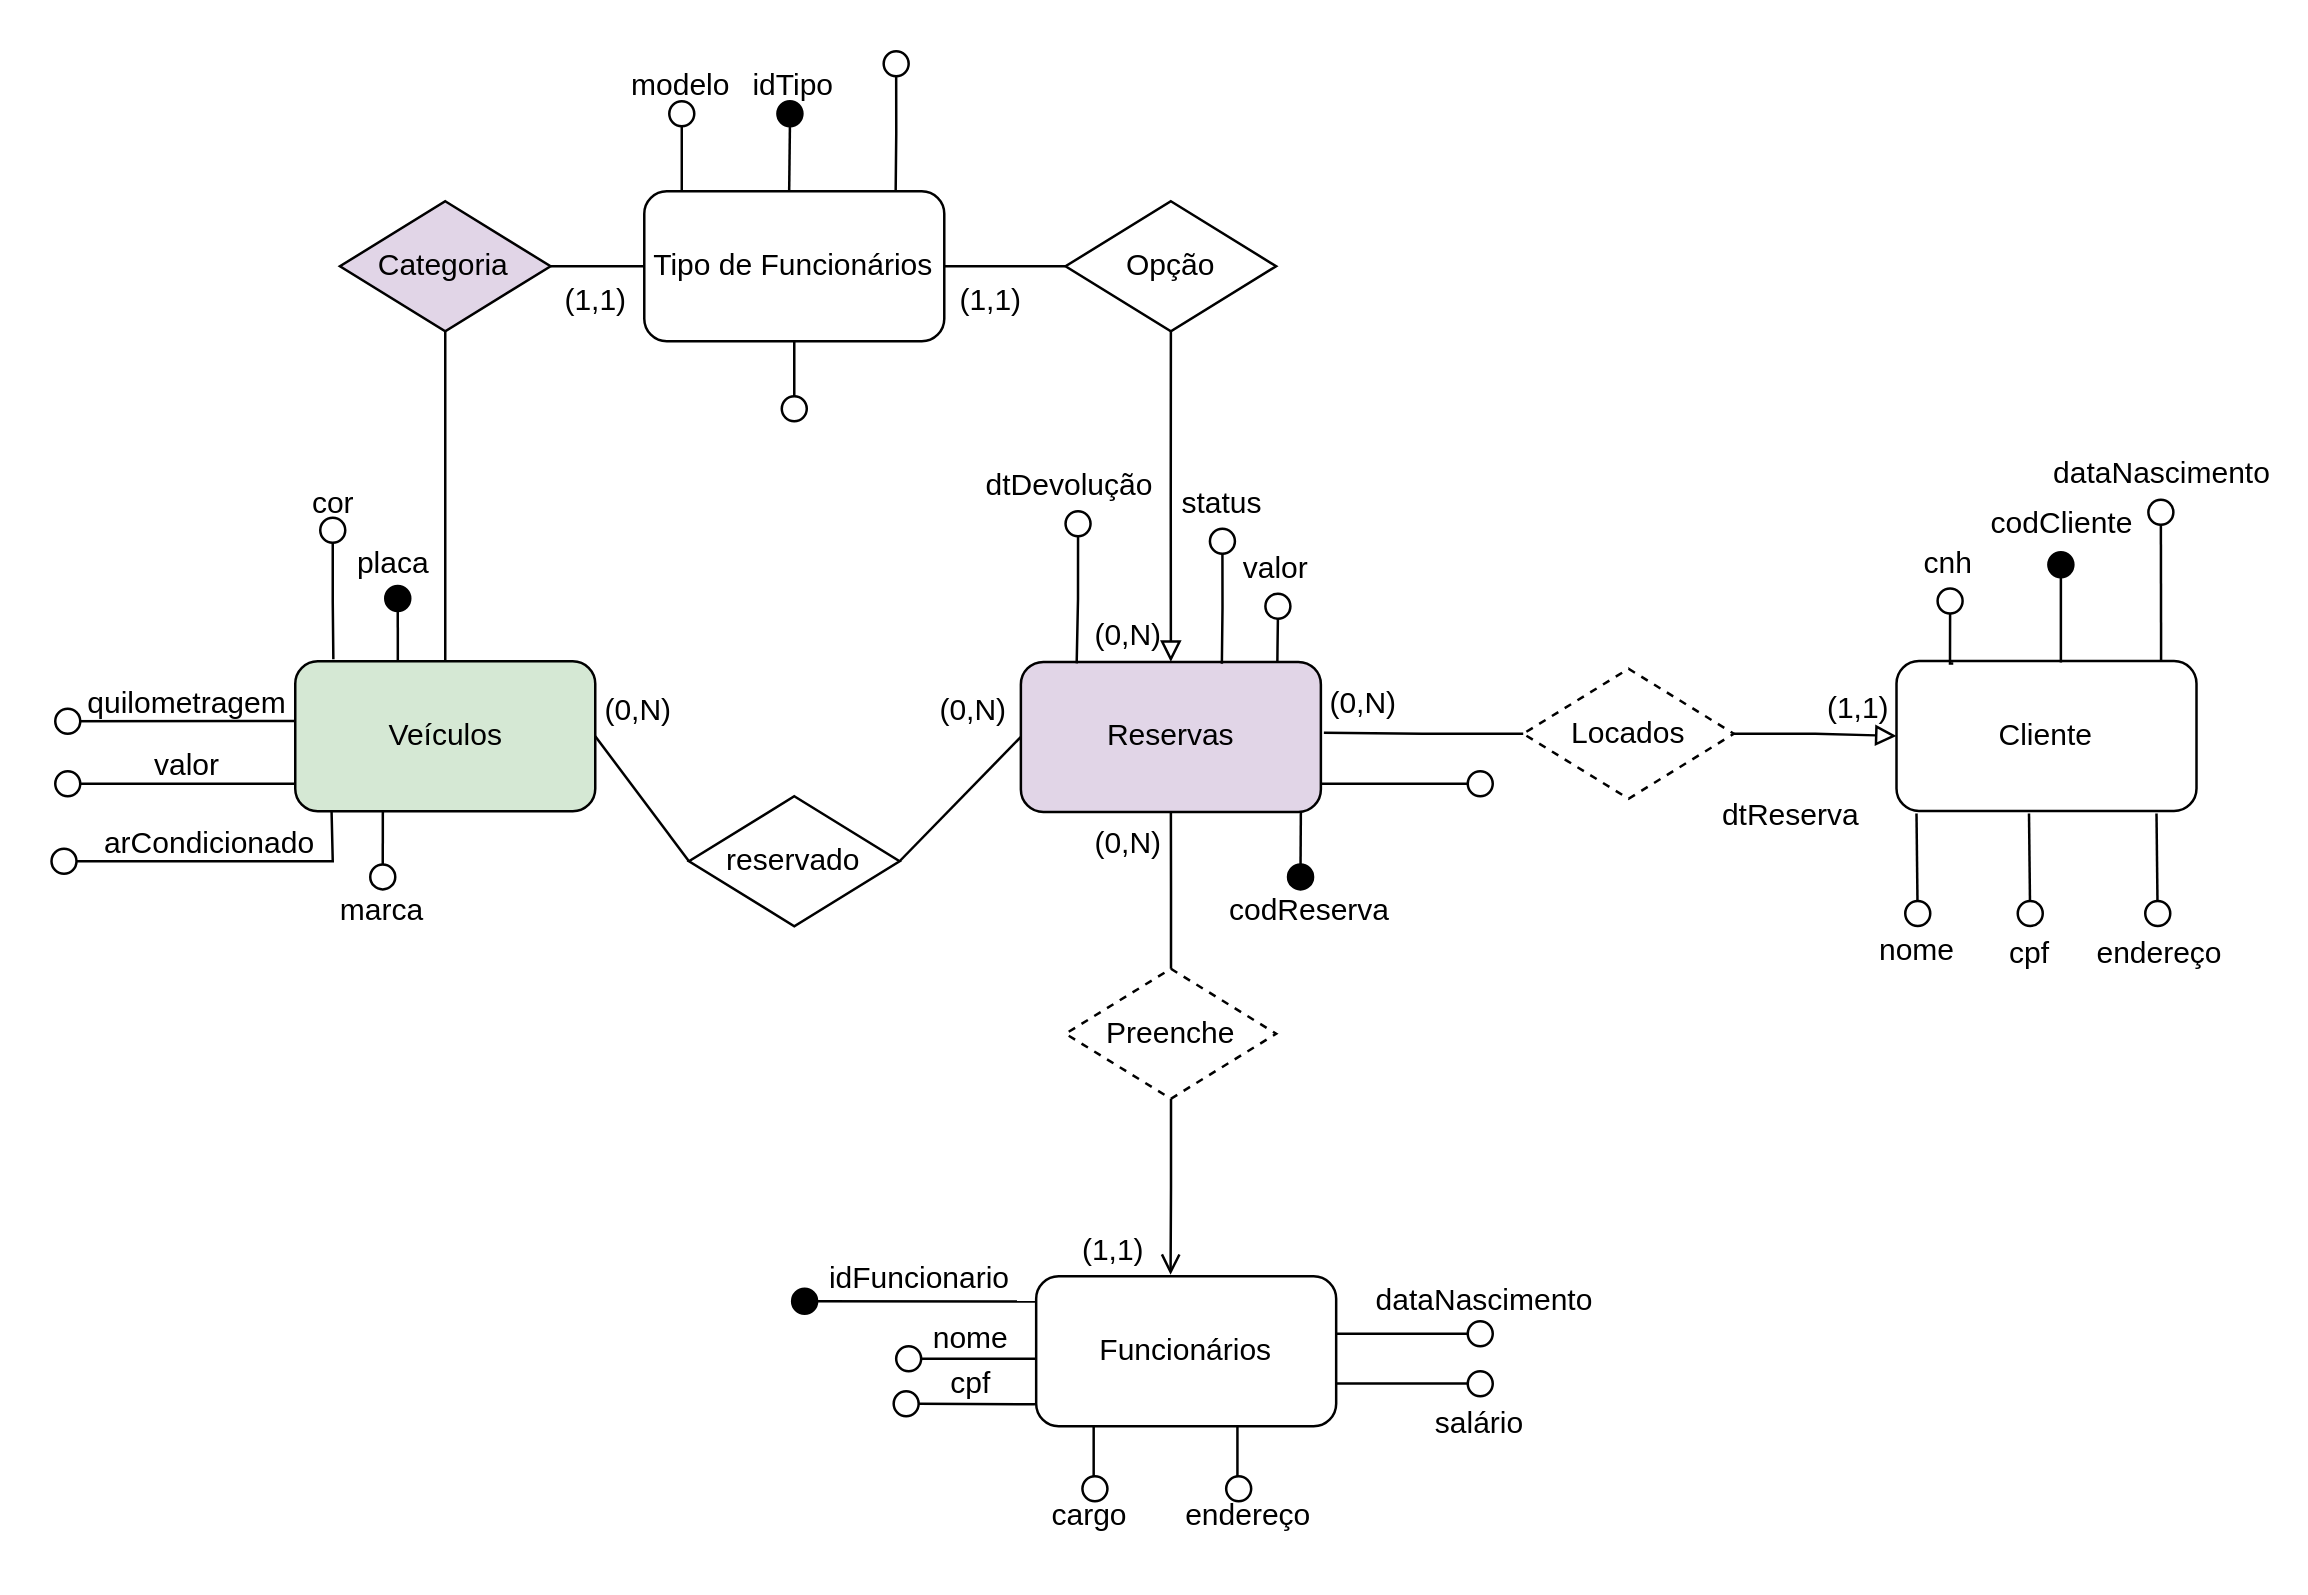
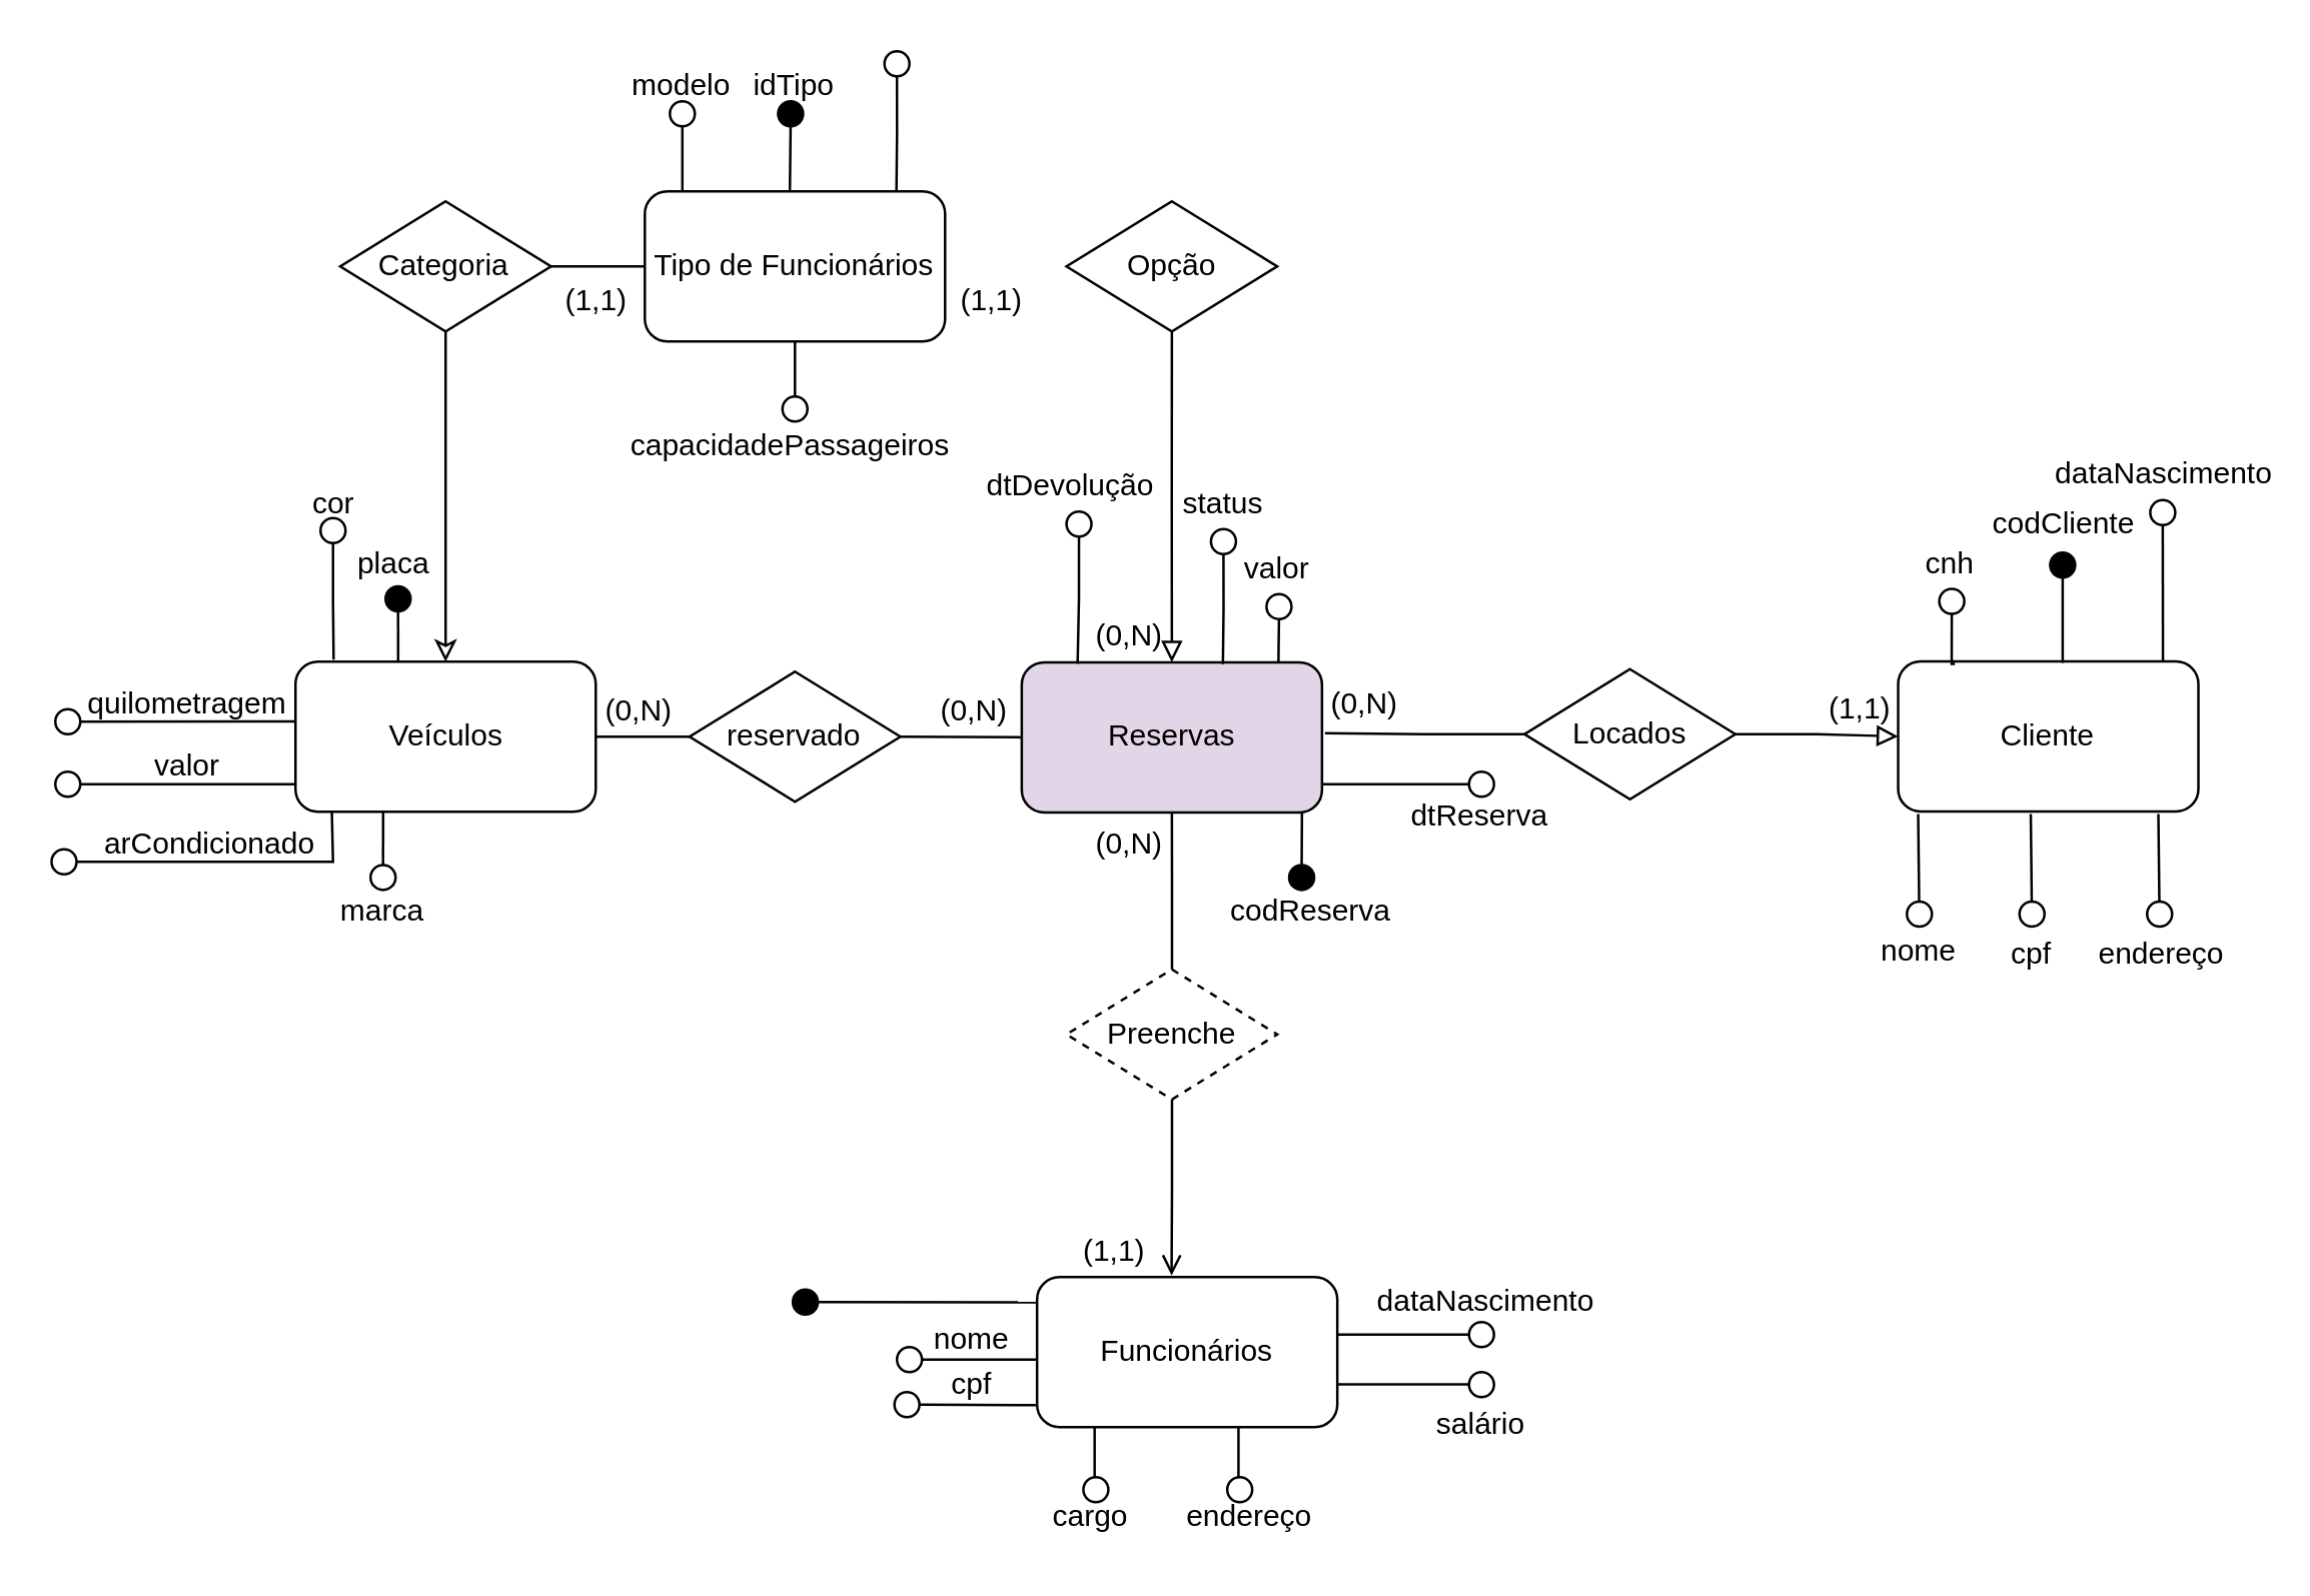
- <mxCell id="89" value="Categoria" style="rhombus;whiteSpace=wrap;html=1;fillColor=#e1d5e7;" vertex="1" parent="1"><mxGeometry x="135.38" y="80" width="84.25" height="52" as="geometry" /></mxCell>
+ <mxCell id="89" value="Categoria" style="rhombus;whiteSpace=wrap;html=1;" vertex="1" parent="1"><mxGeometry x="135.38" y="80" width="84.25" height="52" as="geometry" /></mxCell>
- <mxCell id="91" style="edgeStyle=orthogonalEdgeStyle;rounded=0;orthogonalLoop=1;jettySize=auto;html=1;exitX=0;exitY=0.5;exitDx=0;exitDy=0;entryX=1;entryY=0.5;entryDx=0;entryDy=0;endArrow=none;endFill=0;" edge="1" parent="1" source="92" target="87"><mxGeometry relative="1" as="geometry" /></mxCell>
+ <mxCell id="107" value="capacidadePassageiros" style="text;html=1;align=center;verticalAlign=middle;whiteSpace=wrap;rounded=0;" vertex="1" parent="1"><mxGeometry x="233.81" y="168" width="163.13" height="20" as="geometry" /></mxCell>
- <mxCell id="88" style="edgeStyle=orthogonalEdgeStyle;rounded=0;orthogonalLoop=1;jettySize=auto;html=1;exitX=0.5;exitY=1;exitDx=0;exitDy=0;entryX=0.5;entryY=0;entryDx=0;entryDy=0;endArrow=none;endFill=0;" edge="1" parent="1" source="89" target="2"><mxGeometry relative="1" as="geometry" /></mxCell>
+ <mxCell id="88" style="edgeStyle=orthogonalEdgeStyle;rounded=0;orthogonalLoop=1;jettySize=auto;html=1;exitX=0.5;exitY=1;exitDx=0;exitDy=0;entryX=0.5;entryY=0;entryDx=0;entryDy=0;endArrow=classic;endFill=0;" edge="1" parent="1" source="89" target="2"><mxGeometry relative="1" as="geometry" /></mxCell>
- <mxCell id="68" value="Locados" style="rhombus;whiteSpace=wrap;html=1;dashed=1;" vertex="1" parent="1"><mxGeometry x="608.69" y="267" width="84.25" height="52" as="geometry" /></mxCell>
+ <mxCell id="68" value="Locados" style="rhombus;whiteSpace=wrap;html=1;" vertex="1" parent="1"><mxGeometry x="608.69" y="267" width="84.25" height="52" as="geometry" /></mxCell>
- <mxCell id="2" value="Veículos" style="rounded=1;whiteSpace=wrap;html=1;fillColor=#d5e8d4;" vertex="1" parent="1"><mxGeometry x="117.5" y="264" width="120" height="60" as="geometry" /></mxCell>
+ <mxCell id="2" value="Veículos" style="rounded=1;whiteSpace=wrap;html=1;" vertex="1" parent="1"><mxGeometry x="117.5" y="264" width="120" height="60" as="geometry" /></mxCell>
- <mxCell id="76" value="dtReserva" style="text;html=1;align=center;verticalAlign=middle;whiteSpace=wrap;rounded=0;" vertex="1" parent="1"><mxGeometry x="699.31" y="318" width="34.38" height="15" as="geometry" /></mxCell>
+ <mxCell id="76" value="dtReserva" style="text;html=1;align=center;verticalAlign=middle;whiteSpace=wrap;rounded=0;" vertex="1" parent="1"><mxGeometry x="574.31" y="318" width="34.38" height="15" as="geometry" /></mxCell>
- <mxCell id="62" value="reservado" style="rhombus;whiteSpace=wrap;html=1;" vertex="1" parent="1"><mxGeometry x="274.99" y="318" width="84.25" height="52" as="geometry" /></mxCell>
+ <mxCell id="62" value="reservado" style="rhombus;whiteSpace=wrap;html=1;" vertex="1" parent="1"><mxGeometry x="274.99" y="268" width="84.25" height="52" as="geometry" /></mxCell>
- <mxCell id="23" value="idFuncionario" style="text;html=1;align=center;verticalAlign=middle;whiteSpace=wrap;rounded=0;" vertex="1" parent="1"><mxGeometry x="329.75" y="500.75" width="74.5" height="20" as="geometry" /></mxCell>
